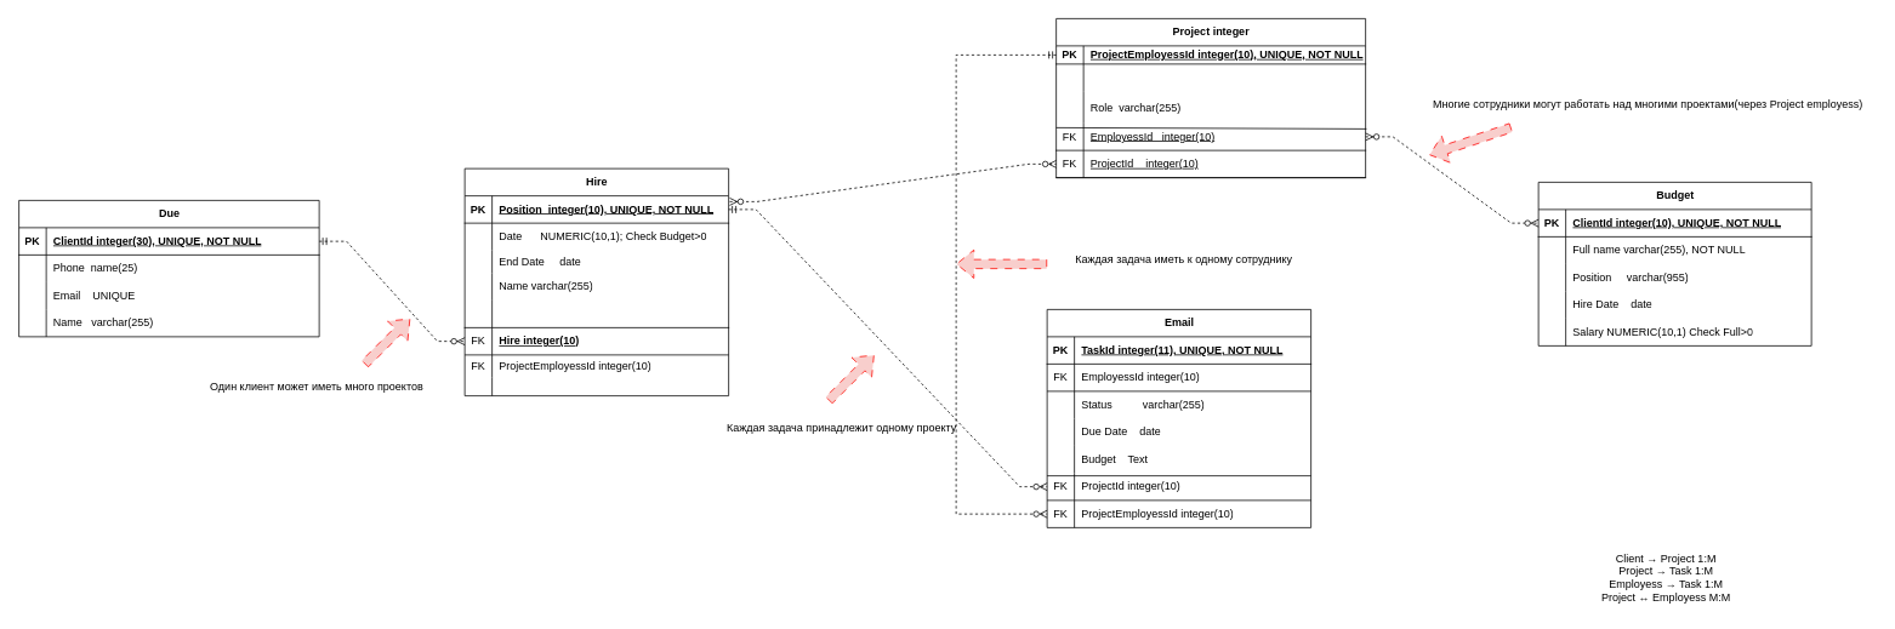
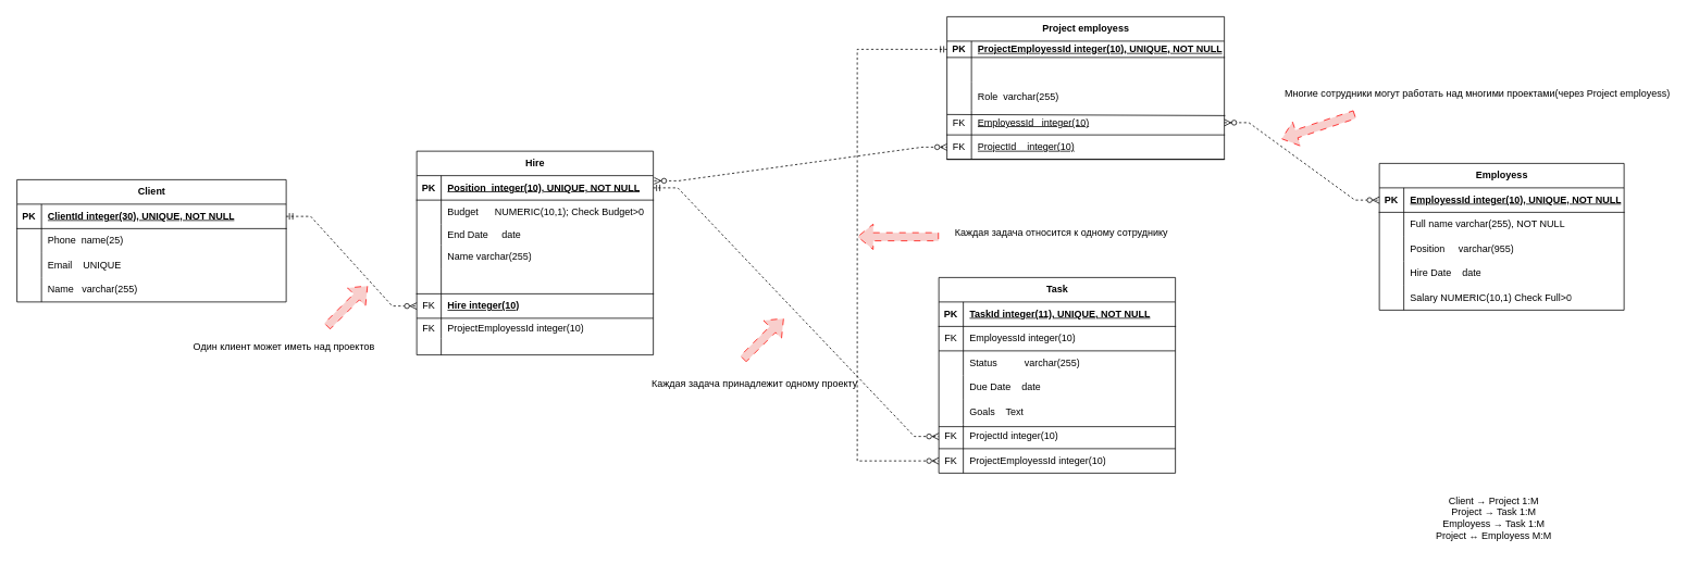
- <mxCell id="27" value="Project integer" style="shape=table;startSize=30;container=1;collapsible=1;childLayout=tableLayout;fixedRows=1;rowLines=0;fontStyle=1;align=center;resizeLast=1;html=1;" parent="1" vertex="1"><mxGeometry x="1160" y="20" width="340" height="175" as="geometry" /></mxCell>
+ <mxCell id="27" value="Project employess" style="shape=table;startSize=30;container=1;collapsible=1;childLayout=tableLayout;fixedRows=1;rowLines=0;fontStyle=1;align=center;resizeLast=1;html=1;" parent="1" vertex="1"><mxGeometry x="1160" y="20" width="340" height="175" as="geometry" /></mxCell>
- <mxCell id="56" value="Budget" style="shape=table;startSize=30;container=1;collapsible=1;childLayout=tableLayout;fixedRows=1;rowLines=0;fontStyle=1;align=center;resizeLast=1;html=1;" parent="1" vertex="1"><mxGeometry x="1690" y="200" width="300" height="180" as="geometry" /></mxCell>
+ <mxCell id="56" value="Employess" style="shape=table;startSize=30;container=1;collapsible=1;childLayout=tableLayout;fixedRows=1;rowLines=0;fontStyle=1;align=center;resizeLast=1;html=1;" parent="1" vertex="1"><mxGeometry x="1690" y="200" width="300" height="180" as="geometry" /></mxCell>
- <mxCell id="43" value="Due" style="shape=table;startSize=30;container=1;collapsible=1;childLayout=tableLayout;fixedRows=1;rowLines=0;fontStyle=1;align=center;resizeLast=1;html=1;" parent="1" vertex="1"><mxGeometry x="20" y="220" width="330" height="150" as="geometry" /></mxCell>
+ <mxCell id="43" value="Client" style="shape=table;startSize=30;container=1;collapsible=1;childLayout=tableLayout;fixedRows=1;rowLines=0;fontStyle=1;align=center;resizeLast=1;html=1;" parent="1" vertex="1"><mxGeometry x="20" y="220" width="330" height="150" as="geometry" /></mxCell>
- <mxCell id="59" value="ClientId integer(10), UNIQUE, NOT NULL" style="shape=partialRectangle;connectable=0;fillColor=none;top=0;left=0;bottom=0;right=0;align=left;spacingLeft=6;fontStyle=5;overflow=hidden;whiteSpace=wrap;html=1;" parent="57" vertex="1"><mxGeometry x="30" width="270" height="30" as="geometry"><mxRectangle width="270" height="30" as="alternateBounds" /></mxGeometry></mxCell>
+ <mxCell id="59" value="EmployessId integer(10), UNIQUE, NOT NULL" style="shape=partialRectangle;connectable=0;fillColor=none;top=0;left=0;bottom=0;right=0;align=left;spacingLeft=6;fontStyle=5;overflow=hidden;whiteSpace=wrap;html=1;" parent="57" vertex="1"><mxGeometry x="30" width="270" height="30" as="geometry"><mxRectangle width="270" height="30" as="alternateBounds" /></mxGeometry></mxCell>
- <mxCell id="8" value="Date&amp;nbsp; &amp;nbsp; &amp;nbsp; NUMERIC(10,1); Check Budget&amp;gt;0" style="shape=partialRectangle;connectable=0;fillColor=none;top=0;left=0;bottom=0;right=0;align=left;spacingLeft=6;overflow=hidden;whiteSpace=wrap;html=1;" parent="6" vertex="1"><mxGeometry x="30" width="260" height="30" as="geometry"><mxRectangle width="260" height="30" as="alternateBounds" /></mxGeometry></mxCell>
+ <mxCell id="8" value="Budget&amp;nbsp; &amp;nbsp; &amp;nbsp; NUMERIC(10,1); Check Budget&amp;gt;0" style="shape=partialRectangle;connectable=0;fillColor=none;top=0;left=0;bottom=0;right=0;align=left;spacingLeft=6;overflow=hidden;whiteSpace=wrap;html=1;" parent="6" vertex="1"><mxGeometry x="30" width="260" height="30" as="geometry"><mxRectangle width="260" height="30" as="alternateBounds" /></mxGeometry></mxCell>
- <mxCell id="97" value="Каждая задача иметь к одному сотруднику" style="text;html=1;align=center;verticalAlign=middle;resizable=0;points=[];autosize=1;strokeColor=none;fillColor=none;" parent="1" vertex="1"><mxGeometry x="1160" y="270" width="280" height="30" as="geometry" /></mxCell>
+ <mxCell id="97" value="Каждая задача относится к одному сотруднику" style="text;html=1;align=center;verticalAlign=middle;resizable=0;points=[];autosize=1;strokeColor=none;fillColor=none;" parent="1" vertex="1"><mxGeometry x="1160" y="270" width="280" height="30" as="geometry" /></mxCell>
- <mxCell id="72" value="Email" style="shape=table;startSize=30;container=1;collapsible=1;childLayout=tableLayout;fixedRows=1;rowLines=0;fontStyle=1;align=center;resizeLast=1;html=1;" parent="1" vertex="1"><mxGeometry x="1150" y="340" width="290" height="240" as="geometry" /></mxCell>
+ <mxCell id="72" value="Task" style="shape=table;startSize=30;container=1;collapsible=1;childLayout=tableLayout;fixedRows=1;rowLines=0;fontStyle=1;align=center;resizeLast=1;html=1;" parent="1" vertex="1"><mxGeometry x="1150" y="340" width="290" height="240" as="geometry" /></mxCell>
- <mxCell id="96" value="Один клиент может иметь много проектов" style="text;html=1;align=center;verticalAlign=middle;resizable=0;points=[];autosize=1;strokeColor=none;fillColor=none;" parent="1" vertex="1"><mxGeometry x="217" y="410" width="260" height="30" as="geometry" /></mxCell>
+ <mxCell id="96" value="Один клиент может иметь над проектов" style="text;html=1;align=center;verticalAlign=middle;resizable=0;points=[];autosize=1;strokeColor=none;fillColor=none;" parent="1" vertex="1"><mxGeometry x="217" y="410" width="260" height="30" as="geometry" /></mxCell>
- <mxCell id="87" value="Budget&amp;nbsp; &amp;nbsp; Text" style="shape=partialRectangle;connectable=0;fillColor=none;top=0;left=0;bottom=0;right=0;align=left;spacingLeft=6;overflow=hidden;whiteSpace=wrap;html=1;" parent="85" vertex="1"><mxGeometry x="30" width="260" height="30" as="geometry"><mxRectangle width="260" height="30" as="alternateBounds" /></mxGeometry></mxCell>
+ <mxCell id="87" value="Goals&amp;nbsp; &amp;nbsp; Text" style="shape=partialRectangle;connectable=0;fillColor=none;top=0;left=0;bottom=0;right=0;align=left;spacingLeft=6;overflow=hidden;whiteSpace=wrap;html=1;" parent="85" vertex="1"><mxGeometry x="30" width="260" height="30" as="geometry"><mxRectangle width="260" height="30" as="alternateBounds" /></mxGeometry></mxCell>
